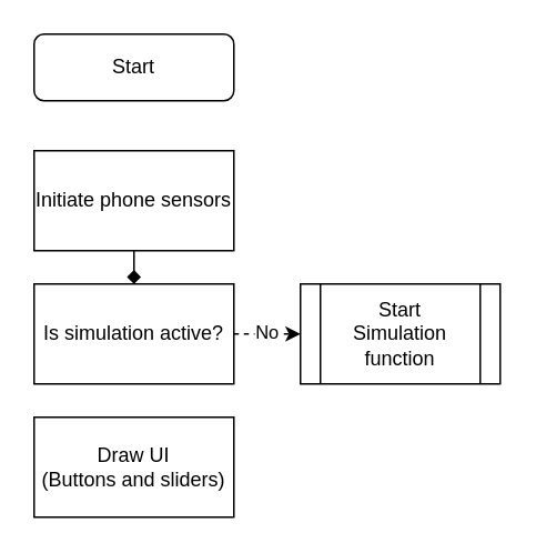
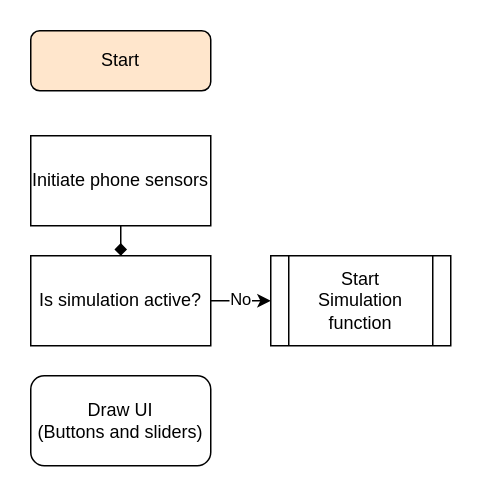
- <mxCell id="2" value="Start" style="rounded=1;whiteSpace=wrap;html=1;fontSize=12;glass=0;strokeWidth=1;shadow=0;" parent="1" vertex="1"><mxGeometry x="20" y="20" width="120" height="40" as="geometry" /></mxCell>
+ <mxCell id="2" value="Start" style="rounded=1;whiteSpace=wrap;html=1;fontSize=12;glass=0;strokeWidth=1;shadow=0;fillColor=#ffe6cc;" parent="1" vertex="1"><mxGeometry x="20" y="20" width="120" height="40" as="geometry" /></mxCell>
- <mxCell id="3" value="" style="edgeStyle=orthogonalEdgeStyle;rounded=0;orthogonalLoop=1;jettySize=auto;html=1;dashed=1;" edge="1" parent="1" source="5" target="7"><mxGeometry relative="1" as="geometry" /></mxCell>
+ <mxCell id="3" value="" style="edgeStyle=orthogonalEdgeStyle;rounded=0;orthogonalLoop=1;jettySize=auto;html=1;" edge="1" parent="1" source="5" target="7"><mxGeometry relative="1" as="geometry" /></mxCell>
- <mxCell id="6" value="&lt;div&gt;Draw UI&lt;/div&gt;&lt;div&gt;(Buttons and sliders)&lt;/div&gt;" style="rounded=0;whiteSpace=wrap;html=1;" parent="1" vertex="1"><mxGeometry x="20" y="250" width="120" height="60" as="geometry" /></mxCell>
+ <mxCell id="6" value="&lt;div&gt;Draw UI&lt;/div&gt;&lt;div&gt;(Buttons and sliders)&lt;/div&gt;" style="whiteSpace=wrap;html=1;rounded=1;" parent="1" vertex="1"><mxGeometry x="20" y="250" width="120" height="60" as="geometry" /></mxCell>
